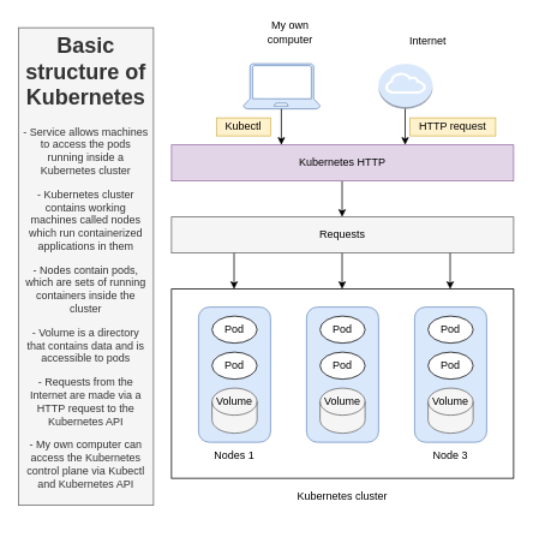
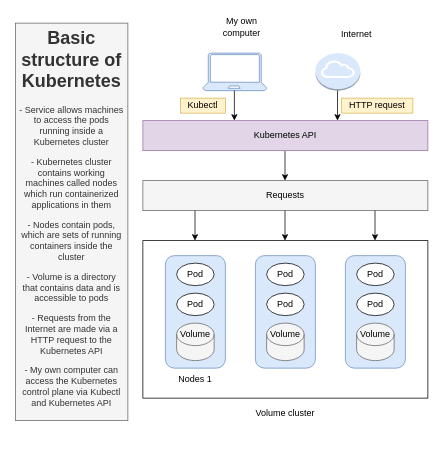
- <mxCell id="37" value="Kubernetes HTTP" style="text;html=1;strokeColor=#9673a6;fillColor=#e1d5e7;align=center;verticalAlign=middle;whiteSpace=wrap;rounded=0;" vertex="1" parent="1"><mxGeometry x="190" y="160" width="380" height="40" as="geometry" /></mxCell>
+ <mxCell id="37" value="Kubernetes API" style="text;html=1;strokeColor=#9673a6;fillColor=#e1d5e7;align=center;verticalAlign=middle;whiteSpace=wrap;rounded=0;" vertex="1" parent="1"><mxGeometry x="190" y="160" width="380" height="40" as="geometry" /></mxCell>
- <mxCell id="7" value="Node 3" style="text;html=1;strokeColor=none;fillColor=none;align=center;verticalAlign=middle;whiteSpace=wrap;rounded=0;" parent="1" vertex="1"><mxGeometry x="470" y="490" width="60" height="30" as="geometry" /></mxCell>
- <mxCell id="8" value="Kubernetes cluster" style="text;html=1;strokeColor=none;fillColor=none;align=center;verticalAlign=middle;whiteSpace=wrap;rounded=0;" parent="1" vertex="1"><mxGeometry x="310" y="520" width="140" height="60" as="geometry" /></mxCell>
+ <mxCell id="8" value="Volume cluster" style="text;html=1;strokeColor=none;fillColor=none;align=center;verticalAlign=middle;whiteSpace=wrap;rounded=0;" parent="1" vertex="1"><mxGeometry x="310" y="520" width="140" height="60" as="geometry" /></mxCell>
